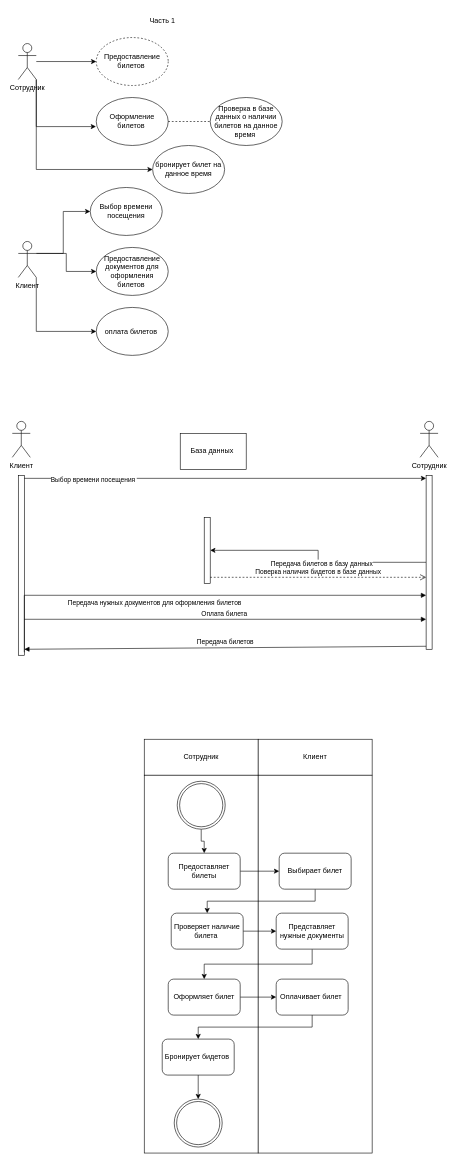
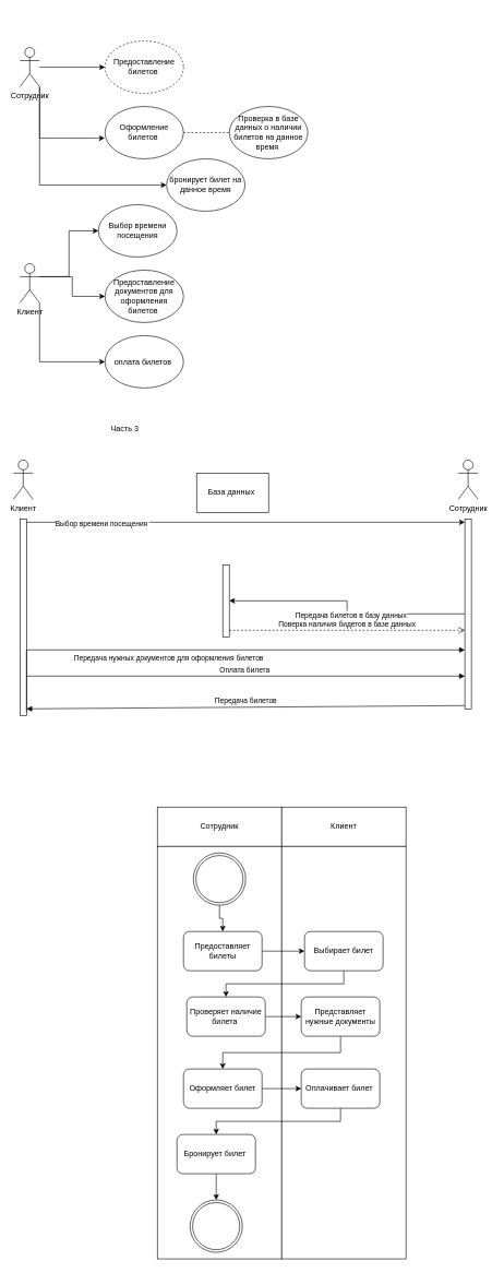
- <mxCell id="53" value="&lt;font style=&quot;vertical-align: inherit;&quot;&gt;&lt;font style=&quot;vertical-align: inherit;&quot;&gt;Часть 1&lt;/font&gt;&lt;/font&gt;" style="text;html=1;align=center;verticalAlign=middle;resizable=0;points=[];autosize=1;strokeColor=none;fillColor=none;" vertex="1" parent="1"><mxGeometry x="235" y="20" width="70" height="30" as="geometry" /></mxCell>
+ <mxCell id="54" value="&lt;font style=&quot;vertical-align: inherit;&quot;&gt;&lt;font style=&quot;vertical-align: inherit;&quot;&gt;Часть 3&lt;/font&gt;&lt;/font&gt;" style="text;html=1;align=center;verticalAlign=middle;resizable=0;points=[];autosize=1;strokeColor=none;fillColor=none;" vertex="1" parent="1"><mxGeometry x="155" y="640" width="70" height="30" as="geometry" /></mxCell>
- <mxCell id="51" value="Бронирует бидетов&amp;nbsp;" style="rounded=1;whiteSpace=wrap;html=1;" vertex="1" parent="1"><mxGeometry x="270" y="1732" width="120" height="60" as="geometry" /></mxCell>
+ <mxCell id="51" value="Бронирует билет&amp;nbsp;" style="rounded=1;whiteSpace=wrap;html=1;" vertex="1" parent="1"><mxGeometry x="270" y="1732" width="120" height="60" as="geometry" /></mxCell>
